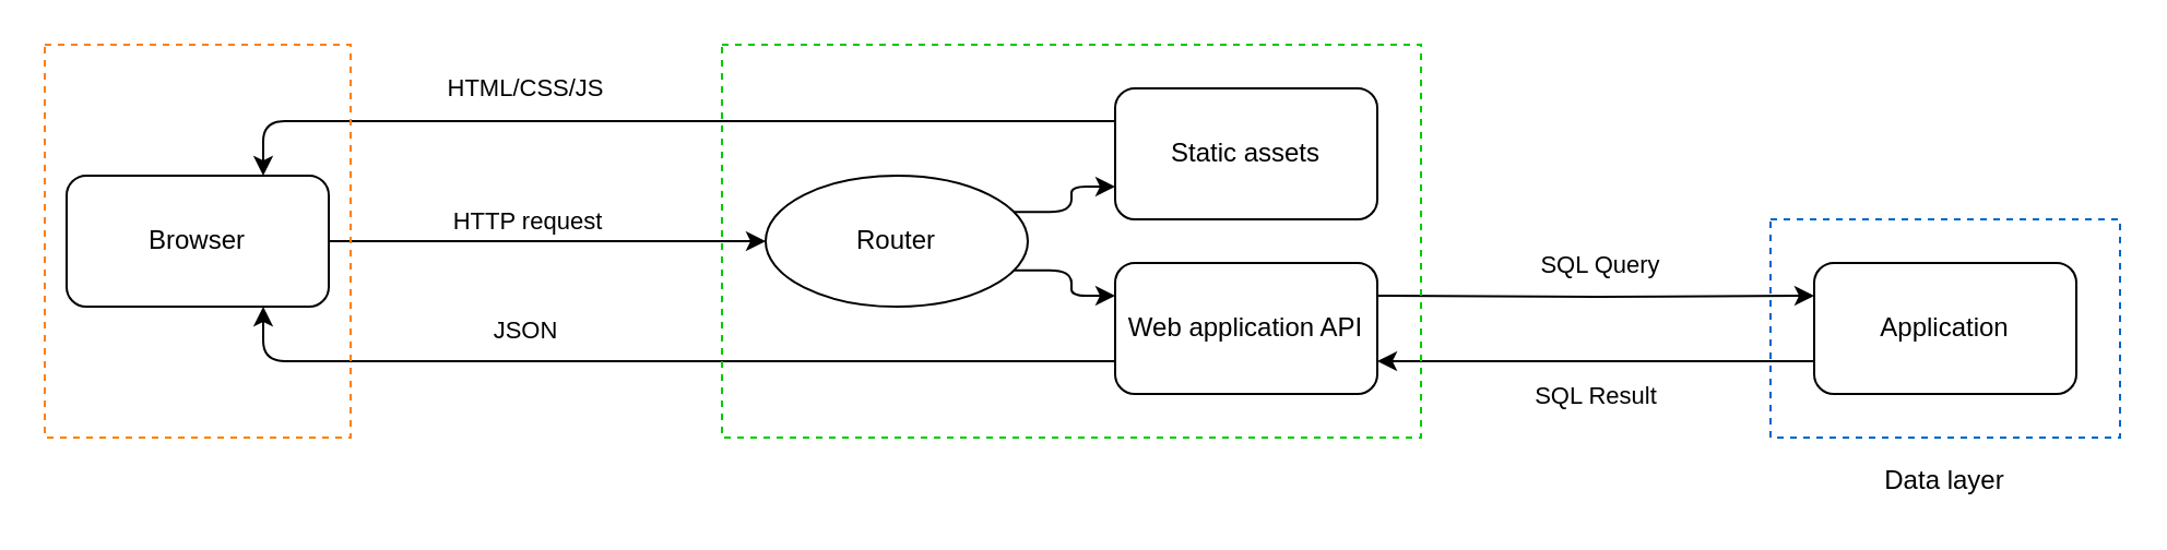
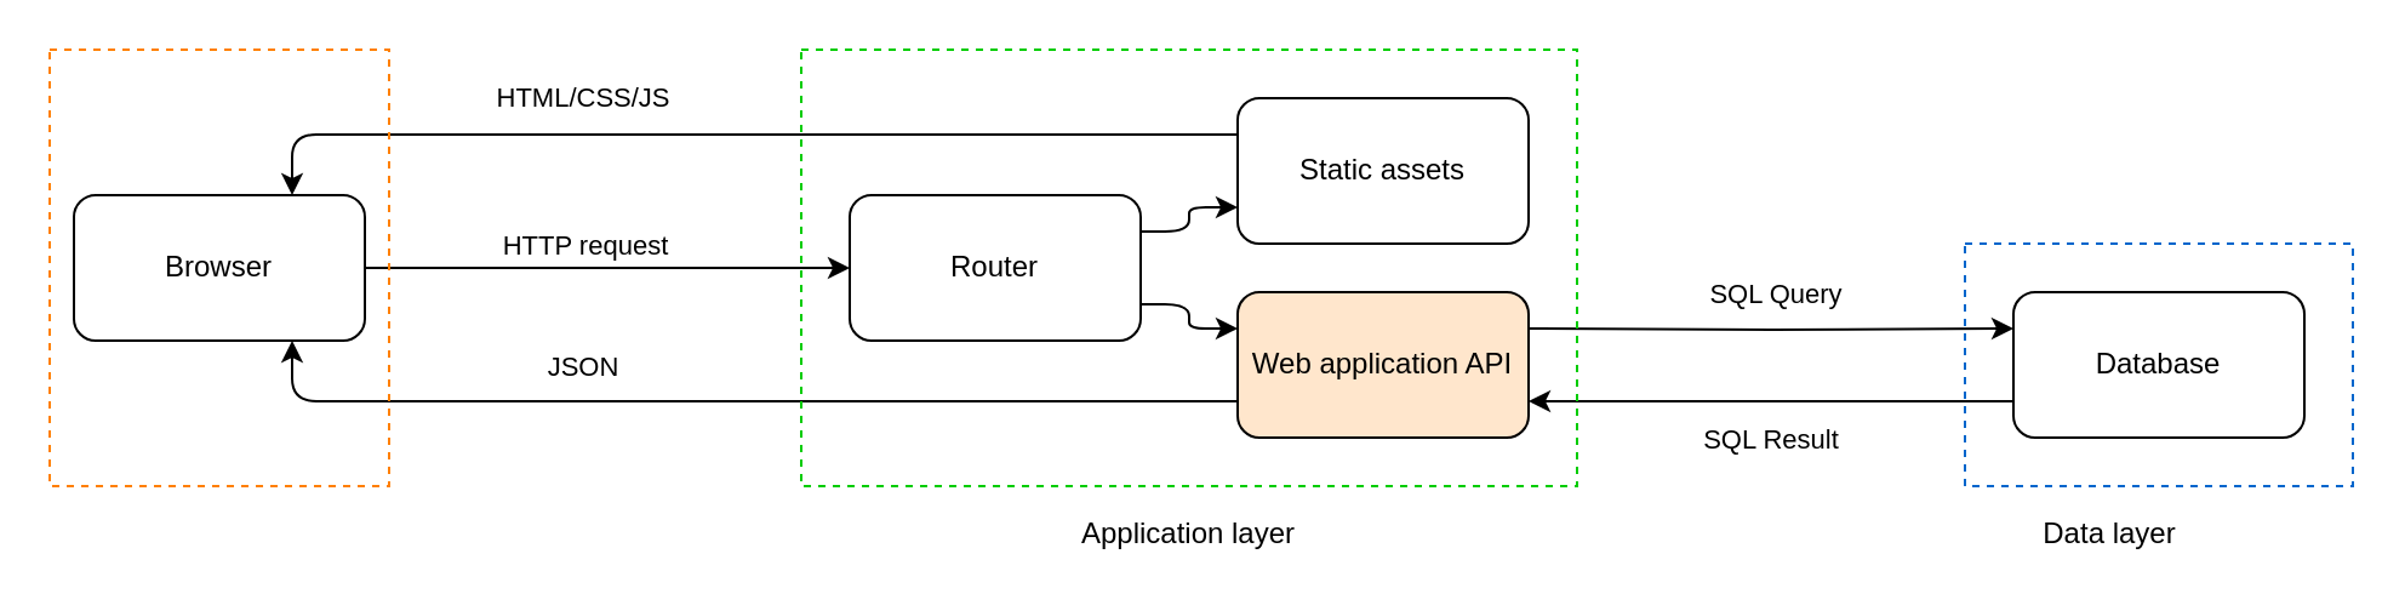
- <mxCell id="12" value="Router" style="ellipse;whiteSpace=wrap;html=1;fillColor=#ffffff;" vertex="1" parent="1"><mxGeometry x="350" y="80" width="120" height="60" as="geometry" /></mxCell>
+ <mxCell id="12" value="Router" style="rounded=1;whiteSpace=wrap;html=1;fillColor=#ffffff;" vertex="1" parent="1"><mxGeometry x="350" y="80" width="120" height="60" as="geometry" /></mxCell>
- <mxCell id="18" value="Web application API" style="rounded=1;whiteSpace=wrap;html=1;fillColor=#ffffff;" vertex="1" parent="1"><mxGeometry x="510" y="120" width="120" height="60" as="geometry" /></mxCell>
+ <mxCell id="18" value="Web application API" style="rounded=1;whiteSpace=wrap;html=1;fillColor=#ffe6cc;" vertex="1" parent="1"><mxGeometry x="510" y="120" width="120" height="60" as="geometry" /></mxCell>
- <mxCell id="9" value="Application" style="rounded=1;whiteSpace=wrap;html=1;" vertex="1" parent="1"><mxGeometry x="830" y="120" width="120" height="60" as="geometry" /></mxCell>
+ <mxCell id="9" value="Database" style="rounded=1;whiteSpace=wrap;html=1;" vertex="1" parent="1"><mxGeometry x="830" y="120" width="120" height="60" as="geometry" /></mxCell>
+ <mxCell id="22" value="Application layer" style="text;html=1;strokeColor=none;fillColor=none;align=center;verticalAlign=middle;whiteSpace=wrap;rounded=0;dashed=1;opacity=25;" vertex="1" parent="1"><mxGeometry x="435" y="210" width="110" height="20" as="geometry" /></mxCell>
- <mxCell id="23" value="Data layer" style="text;html=1;strokeColor=none;fillColor=none;align=center;verticalAlign=middle;whiteSpace=wrap;rounded=0;dashed=1;opacity=25;" vertex="1" parent="1"><mxGeometry x="835" y="210" width="110" height="20" as="geometry" /></mxCell>
+ <mxCell id="23" value="Data layer" style="text;html=1;strokeColor=none;fillColor=none;align=center;verticalAlign=middle;whiteSpace=wrap;rounded=0;dashed=1;opacity=25;" vertex="1" parent="1"><mxGeometry x="815" y="210" width="110" height="20" as="geometry" /></mxCell>
